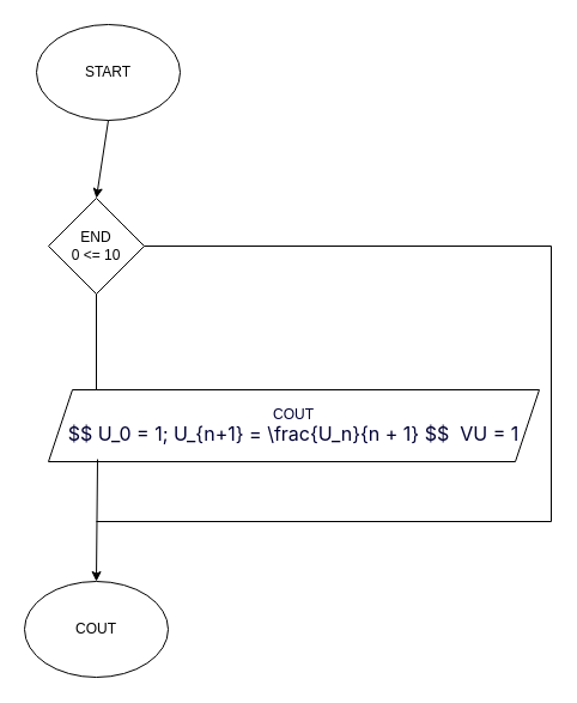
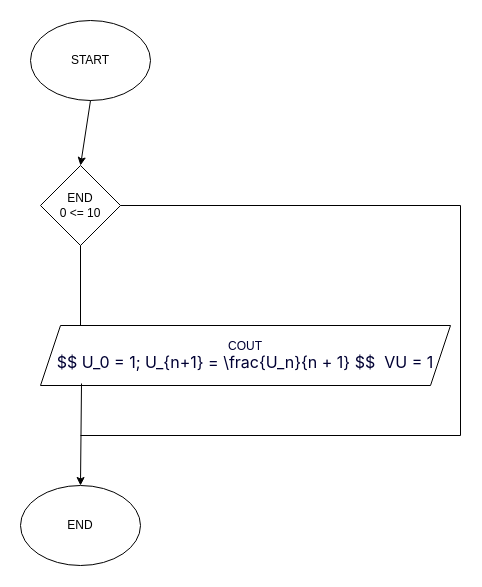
- <mxCell id="11" value="COUT" style="ellipse;whiteSpace=wrap;html=1;" vertex="1" parent="1"><mxGeometry x="20" y="485" width="120" height="80" as="geometry" /></mxCell>
+ <mxCell id="11" value="END" style="ellipse;whiteSpace=wrap;html=1;" vertex="1" parent="1"><mxGeometry x="20" y="485" width="120" height="80" as="geometry" /></mxCell>
